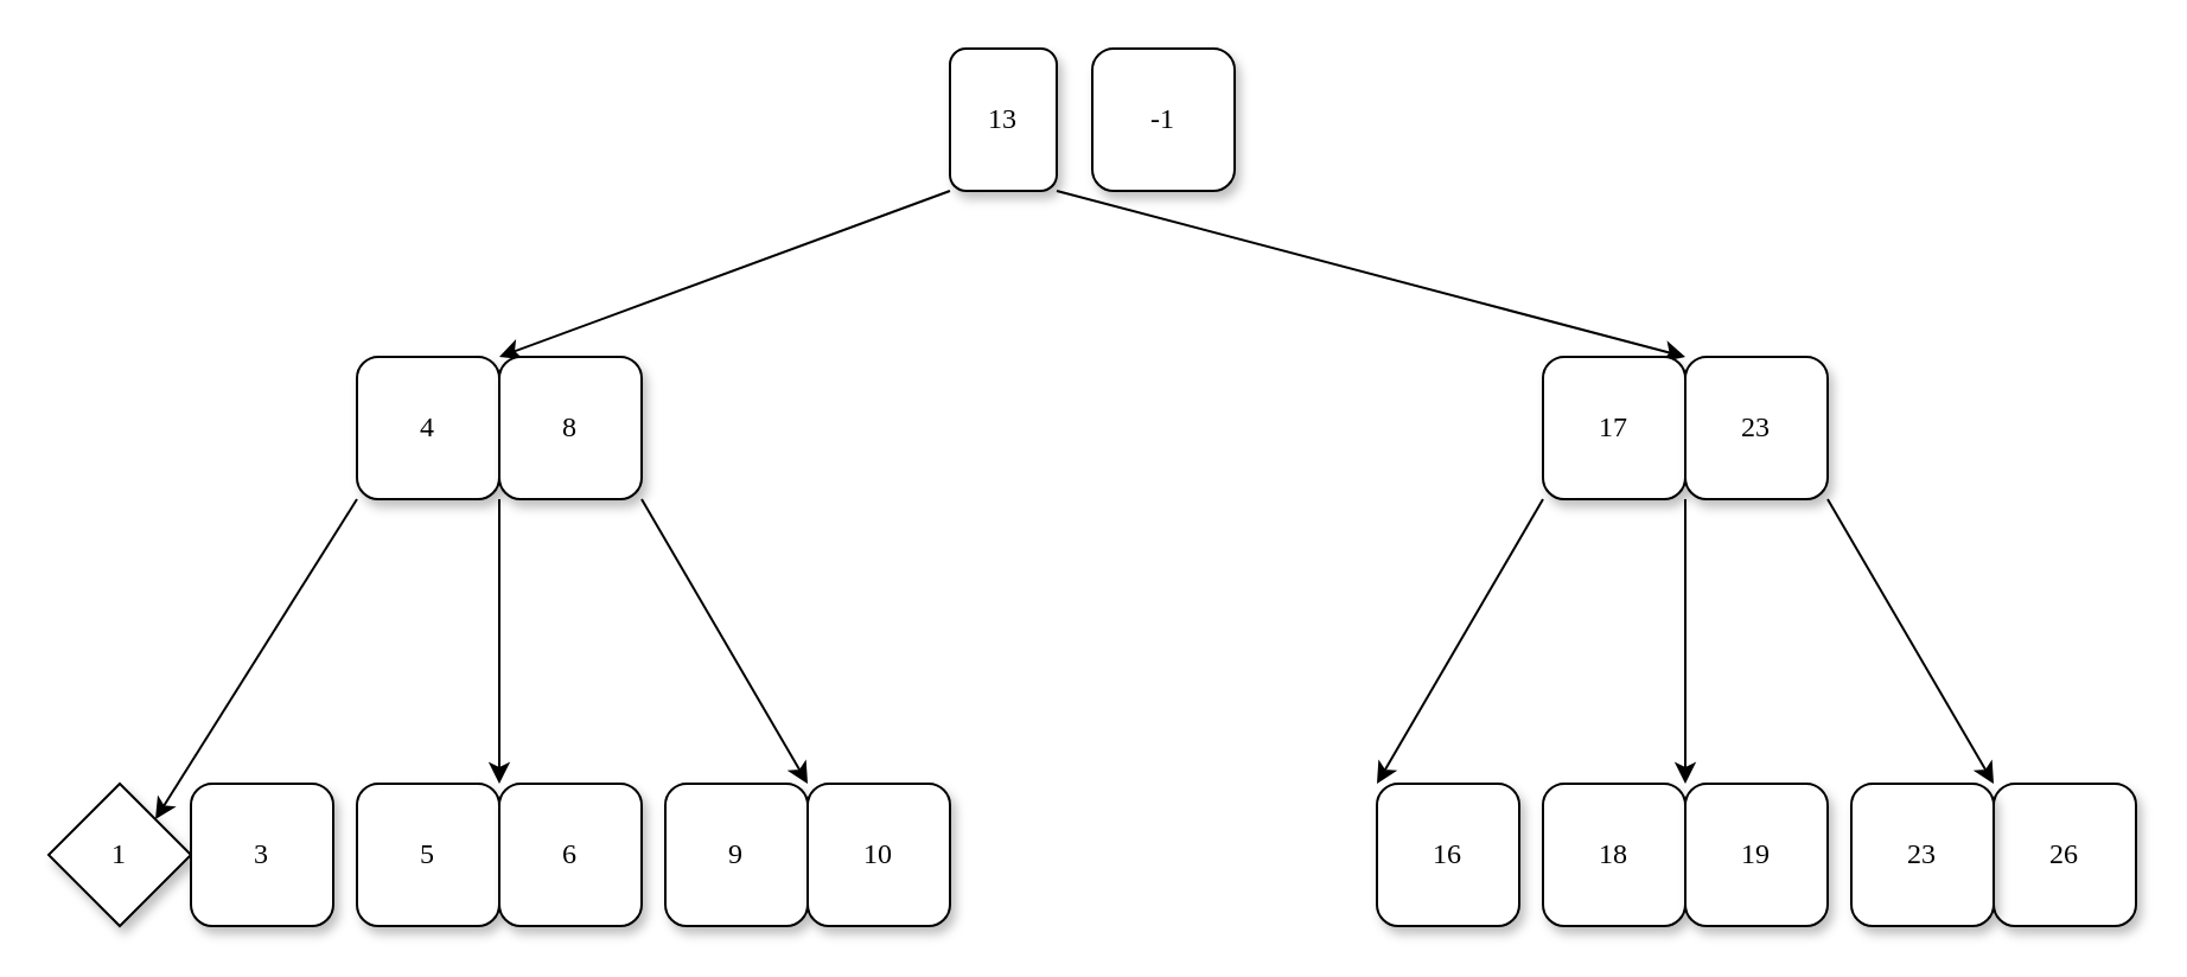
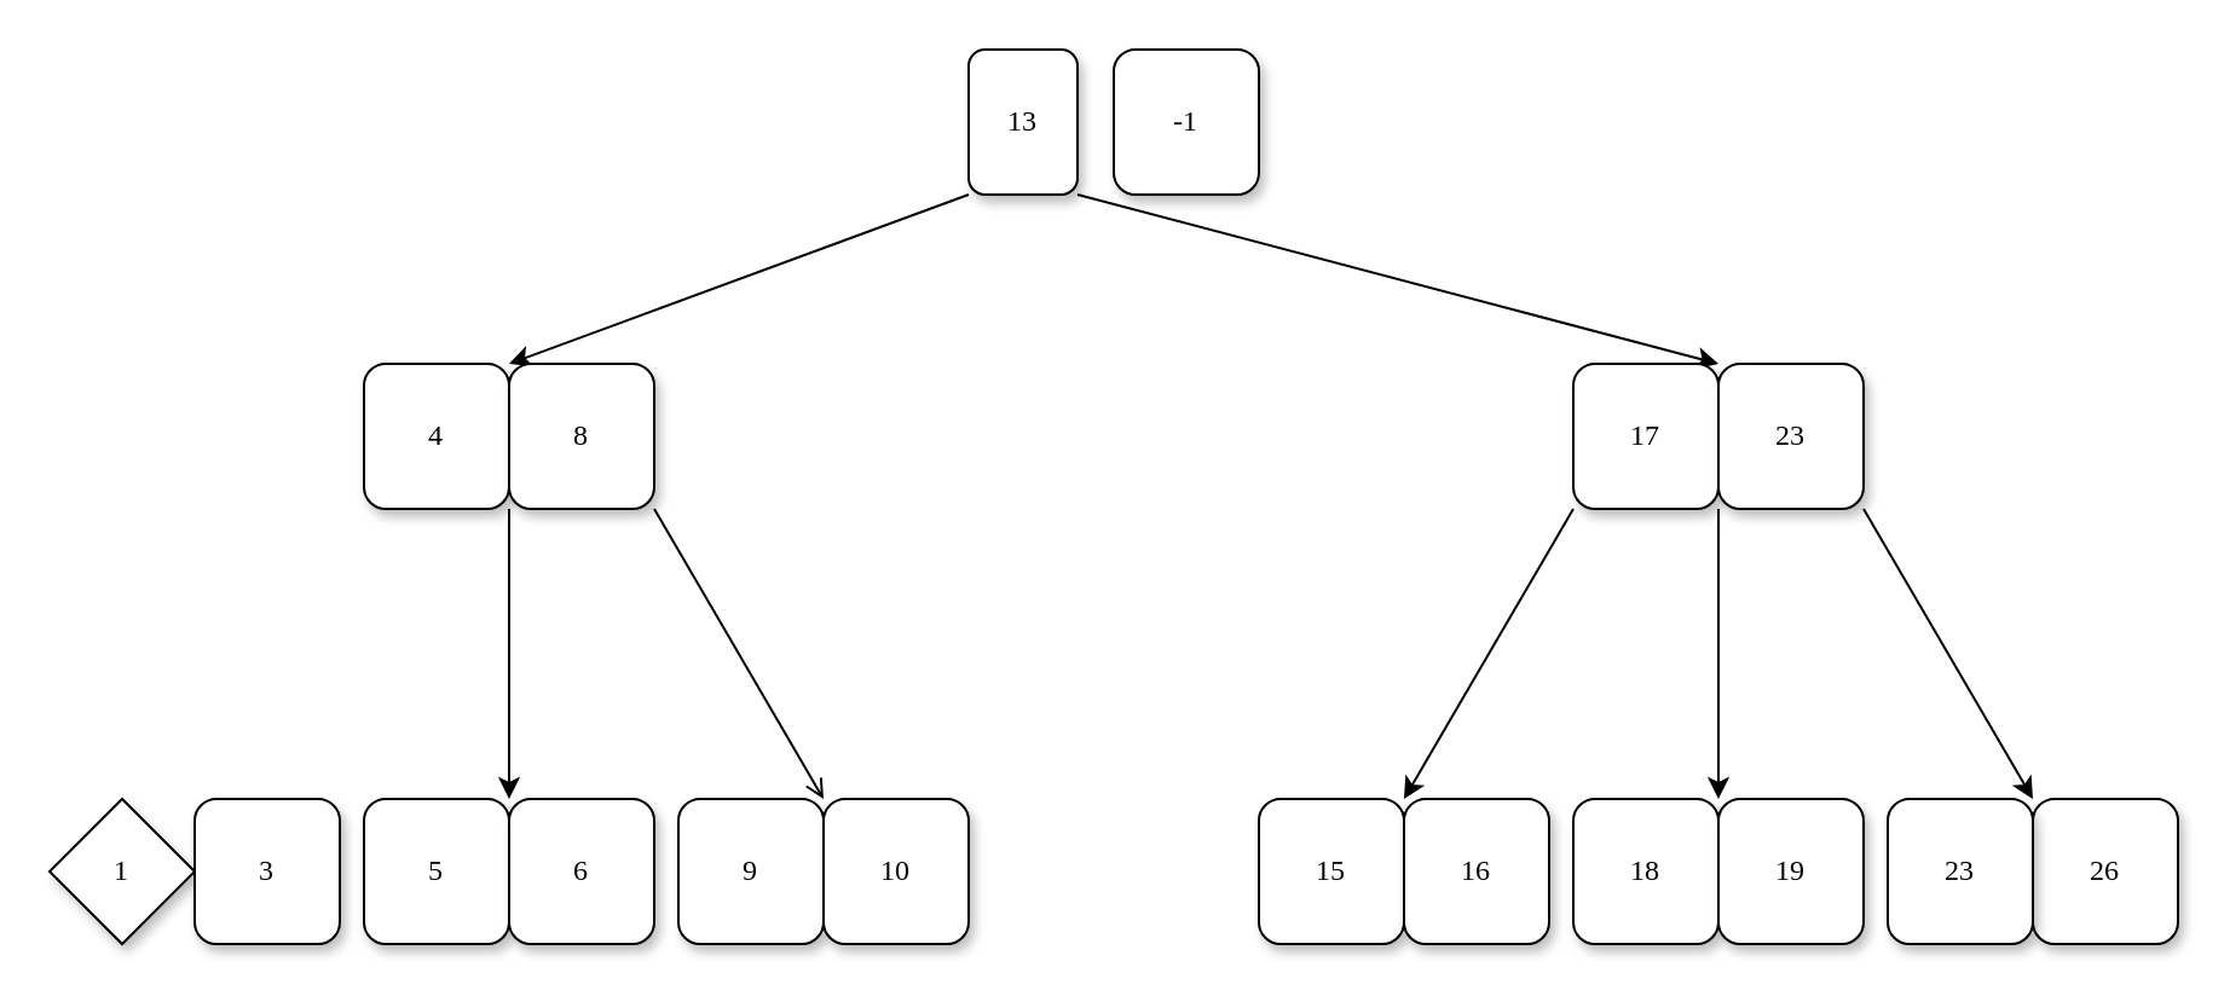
- <mxCell id="5" style="edgeStyle=none;rounded=0;orthogonalLoop=1;jettySize=auto;html=1;exitX=0;exitY=1;exitDx=0;exitDy=0;entryX=1;entryY=0;entryDx=0;entryDy=0;" edge="1" parent="1" source="7" target="14"><mxGeometry relative="1" as="geometry" /></mxCell>
- <mxCell id="8" style="edgeStyle=none;rounded=0;orthogonalLoop=1;jettySize=auto;html=1;exitX=1;exitY=1;exitDx=0;exitDy=0;entryX=1;entryY=0;entryDx=0;entryDy=0;" edge="1" parent="1" source="9" target="18"><mxGeometry relative="1" as="geometry" /></mxCell>
+ <mxCell id="8" style="edgeStyle=none;rounded=0;orthogonalLoop=1;jettySize=auto;html=1;exitX=1;exitY=1;exitDx=0;exitDy=0;entryX=1;entryY=0;entryDx=0;entryDy=0;endArrow=open;" edge="1" parent="1" source="9" target="18"><mxGeometry relative="1" as="geometry" /></mxCell>
+ <mxCell id="20" value="15" style="whiteSpace=wrap;html=1;rounded=1;shadow=1;labelBackgroundColor=none;strokeWidth=1;fontFamily=Verdana;fontSize=12;align=center;" vertex="1" parent="1"><mxGeometry x="520" y="330" width="60" height="60" as="geometry" /></mxCell>
